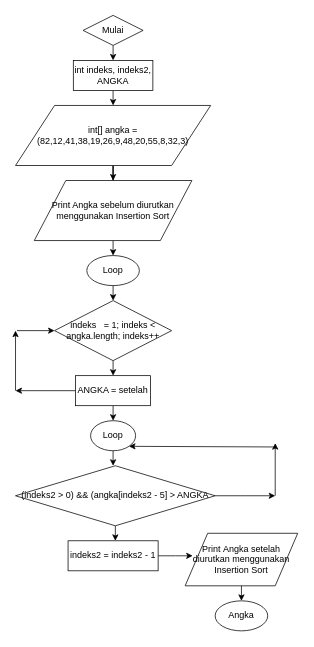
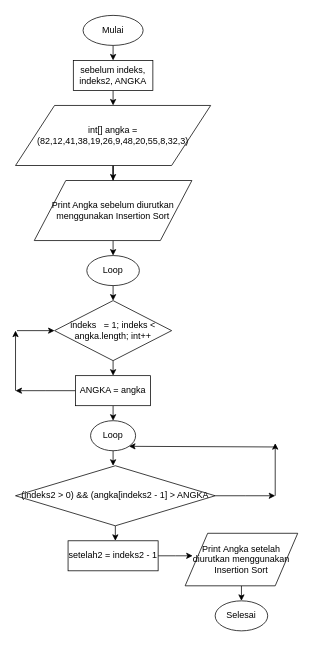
- <mxCell id="3" value="Mulai" style="rhombus;whiteSpace=wrap;html=1;" parent="1" vertex="1"><mxGeometry x="110" y="20" width="80" height="40" as="geometry" /></mxCell>
+ <mxCell id="3" value="Mulai" style="ellipse;whiteSpace=wrap;html=1;" parent="1" vertex="1"><mxGeometry x="110" y="20" width="80" height="40" as="geometry" /></mxCell>
- <mxCell id="5" value="int indeks, indeks2, ANGKA" style="rounded=0;whiteSpace=wrap;html=1;" parent="1" vertex="1"><mxGeometry x="97" y="80" width="106" height="40" as="geometry" /></mxCell>
+ <mxCell id="5" value="sebelum indeks, indeks2, ANGKA" style="rounded=0;whiteSpace=wrap;html=1;" parent="1" vertex="1"><mxGeometry x="97" y="80" width="106" height="40" as="geometry" /></mxCell>
- <mxCell id="13" value="indeks&amp;nbsp; &amp;nbsp;= 1; indeks &amp;lt; angka.length; indeks++" style="rhombus;whiteSpace=wrap;html=1;" parent="1" vertex="1"><mxGeometry x="72" y="400" width="156" height="80" as="geometry" /></mxCell>
+ <mxCell id="13" value="indeks&amp;nbsp; &amp;nbsp;= 1; indeks &amp;lt; angka.length; int++" style="rhombus;whiteSpace=wrap;html=1;" parent="1" vertex="1"><mxGeometry x="72" y="400" width="156" height="80" as="geometry" /></mxCell>
- <mxCell id="16" value="ANGKA = setelah" style="rounded=0;whiteSpace=wrap;html=1;" parent="1" vertex="1"><mxGeometry x="100" y="500" width="100" height="40" as="geometry" /></mxCell>
+ <mxCell id="16" value="ANGKA = angka" style="rounded=0;whiteSpace=wrap;html=1;" parent="1" vertex="1"><mxGeometry x="100" y="500" width="100" height="40" as="geometry" /></mxCell>
- <mxCell id="21" value="(indeks2 &amp;gt; 0) &amp;amp;&amp;amp; (angka[indeks2 - 5] &amp;gt; ANGKA" style="rhombus;whiteSpace=wrap;html=1;" parent="1" vertex="1"><mxGeometry x="20" y="620" width="266" height="80" as="geometry" /></mxCell>
+ <mxCell id="21" value="(indeks2 &amp;gt; 0) &amp;amp;&amp;amp; (angka[indeks2 - 1] &amp;gt; ANGKA" style="rhombus;whiteSpace=wrap;html=1;" parent="1" vertex="1"><mxGeometry x="20" y="620" width="266" height="80" as="geometry" /></mxCell>
- <mxCell id="27" value="indeks2 = indeks2 - 1" style="rounded=0;whiteSpace=wrap;html=1;" parent="1" vertex="1"><mxGeometry x="90" y="720" width="120" height="40" as="geometry" /></mxCell>
+ <mxCell id="27" value="setelah2 = indeks2 - 1" style="rounded=0;whiteSpace=wrap;html=1;" parent="1" vertex="1"><mxGeometry x="90" y="720" width="120" height="40" as="geometry" /></mxCell>
- <mxCell id="30" value="Angka" style="ellipse;whiteSpace=wrap;html=1;" parent="1" vertex="1"><mxGeometry x="286" y="800" width="70" height="40" as="geometry" /></mxCell>
+ <mxCell id="30" value="Selesai" style="ellipse;whiteSpace=wrap;html=1;" parent="1" vertex="1"><mxGeometry x="286" y="800" width="70" height="40" as="geometry" /></mxCell>
